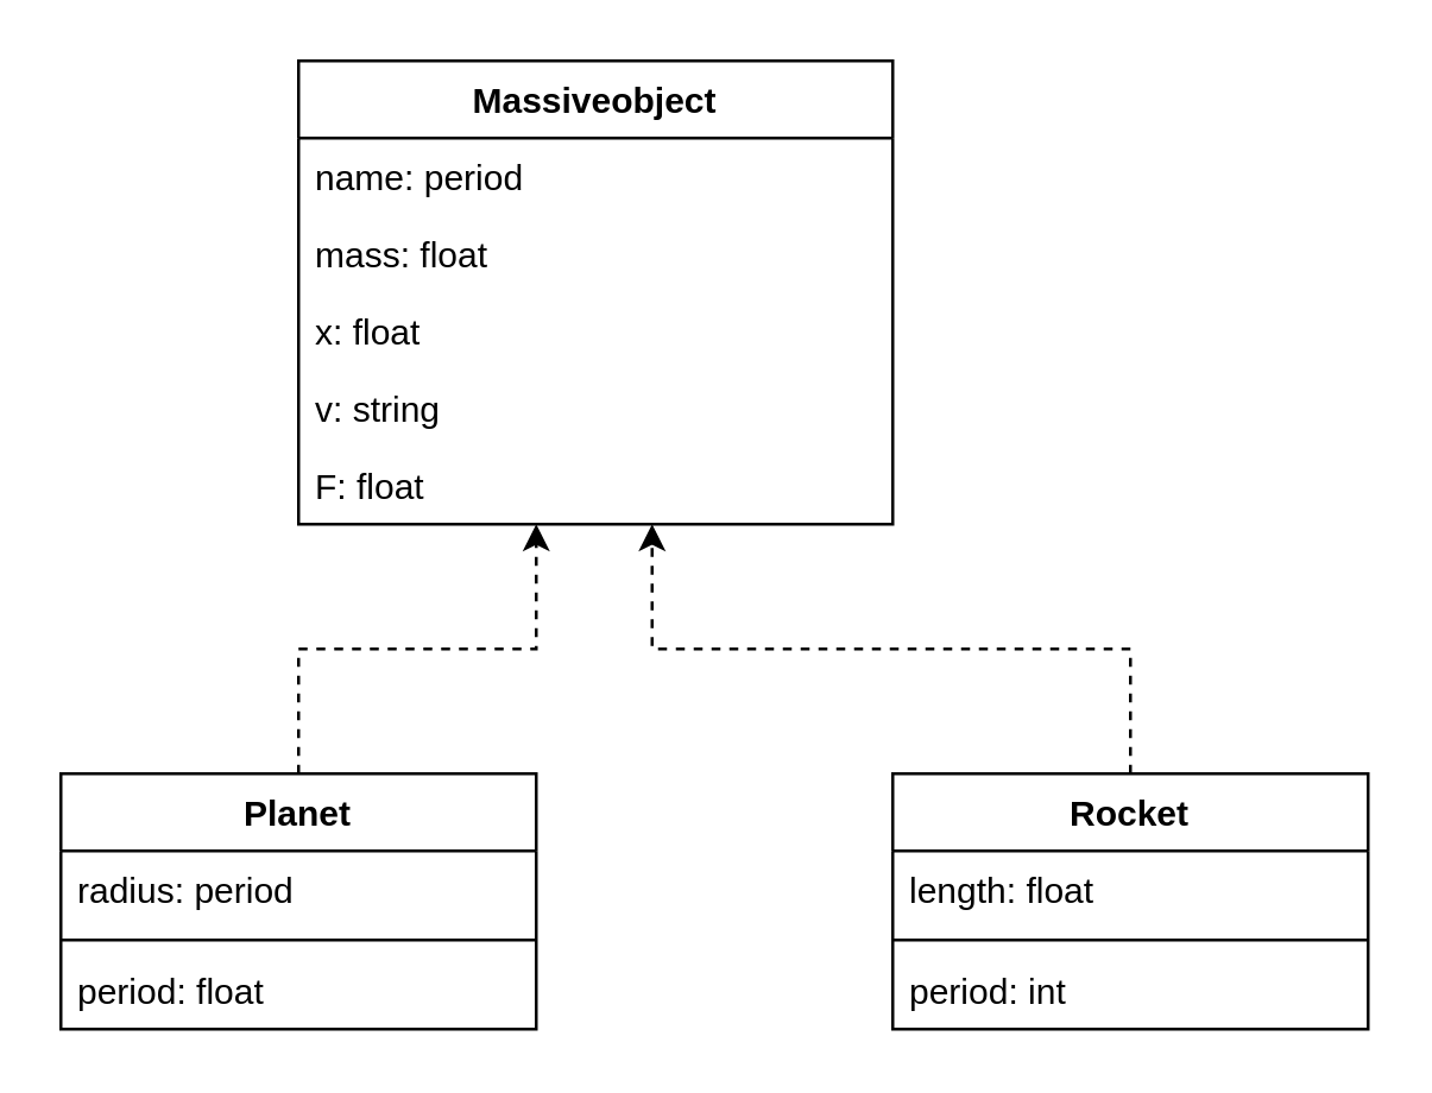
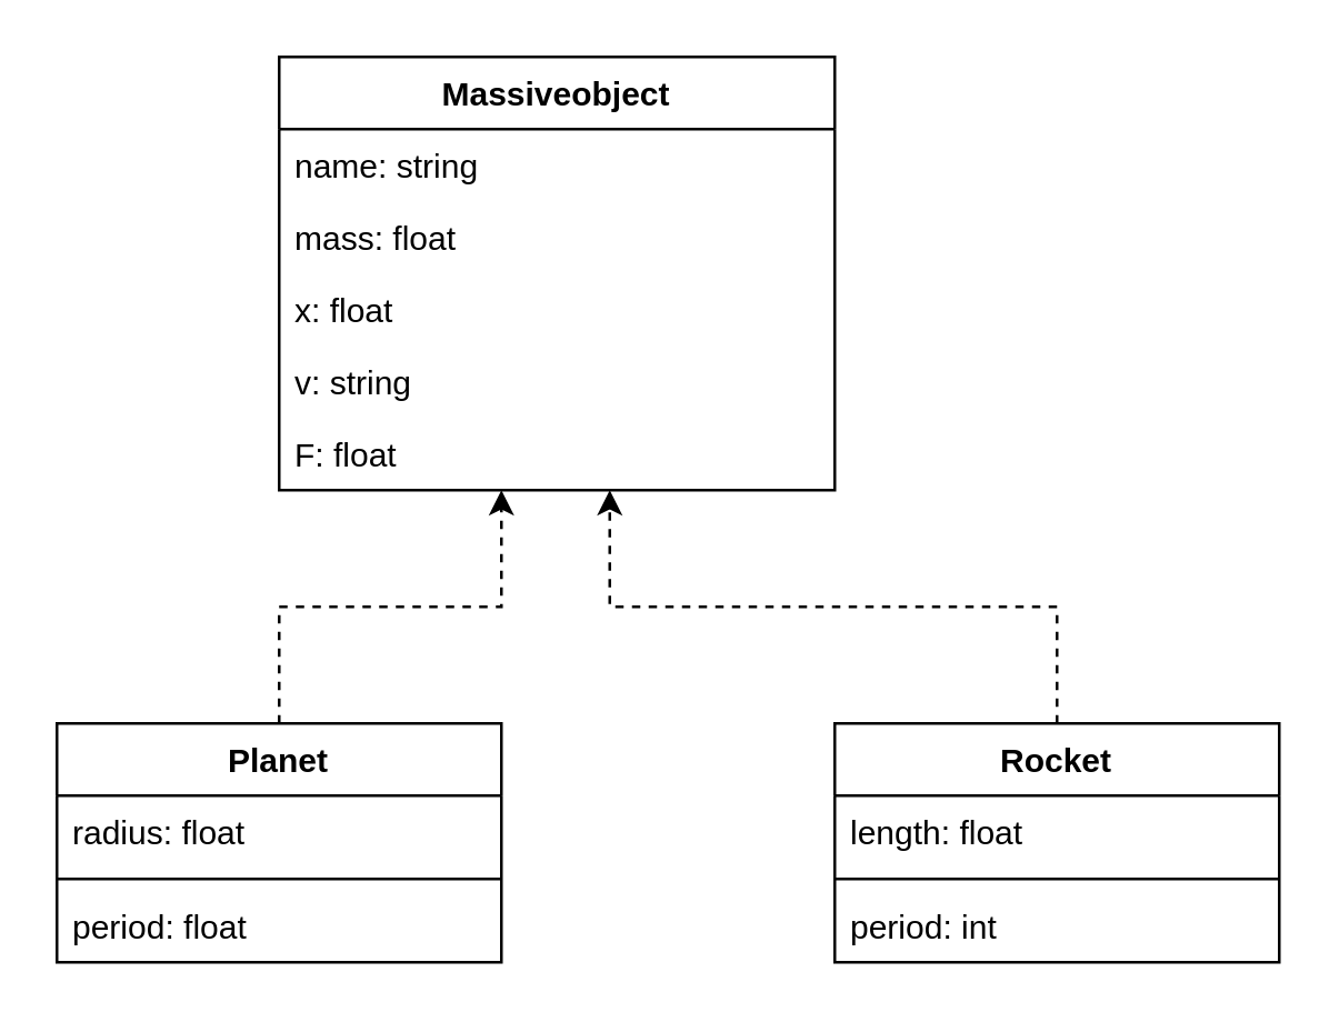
- <mxCell id="3" value="name: period" style="text;strokeColor=none;fillColor=none;align=left;verticalAlign=top;spacingLeft=4;spacingRight=4;overflow=hidden;rotatable=0;points=[[0,0.5],[1,0.5]];portConstraint=eastwest;" vertex="1" parent="2"><mxGeometry y="26" width="200" height="26" as="geometry" /></mxCell>
+ <mxCell id="3" value="name: string" style="text;strokeColor=none;fillColor=none;align=left;verticalAlign=top;spacingLeft=4;spacingRight=4;overflow=hidden;rotatable=0;points=[[0,0.5],[1,0.5]];portConstraint=eastwest;" vertex="1" parent="2"><mxGeometry y="26" width="200" height="26" as="geometry" /></mxCell>
- <mxCell id="10" value="radius: period" style="text;strokeColor=none;fillColor=none;align=left;verticalAlign=top;spacingLeft=4;spacingRight=4;overflow=hidden;rotatable=0;points=[[0,0.5],[1,0.5]];portConstraint=eastwest;" vertex="1" parent="9"><mxGeometry y="26" width="160" height="26" as="geometry" /></mxCell>
+ <mxCell id="10" value="radius: float" style="text;strokeColor=none;fillColor=none;align=left;verticalAlign=top;spacingLeft=4;spacingRight=4;overflow=hidden;rotatable=0;points=[[0,0.5],[1,0.5]];portConstraint=eastwest;" vertex="1" parent="9"><mxGeometry y="26" width="160" height="26" as="geometry" /></mxCell>
